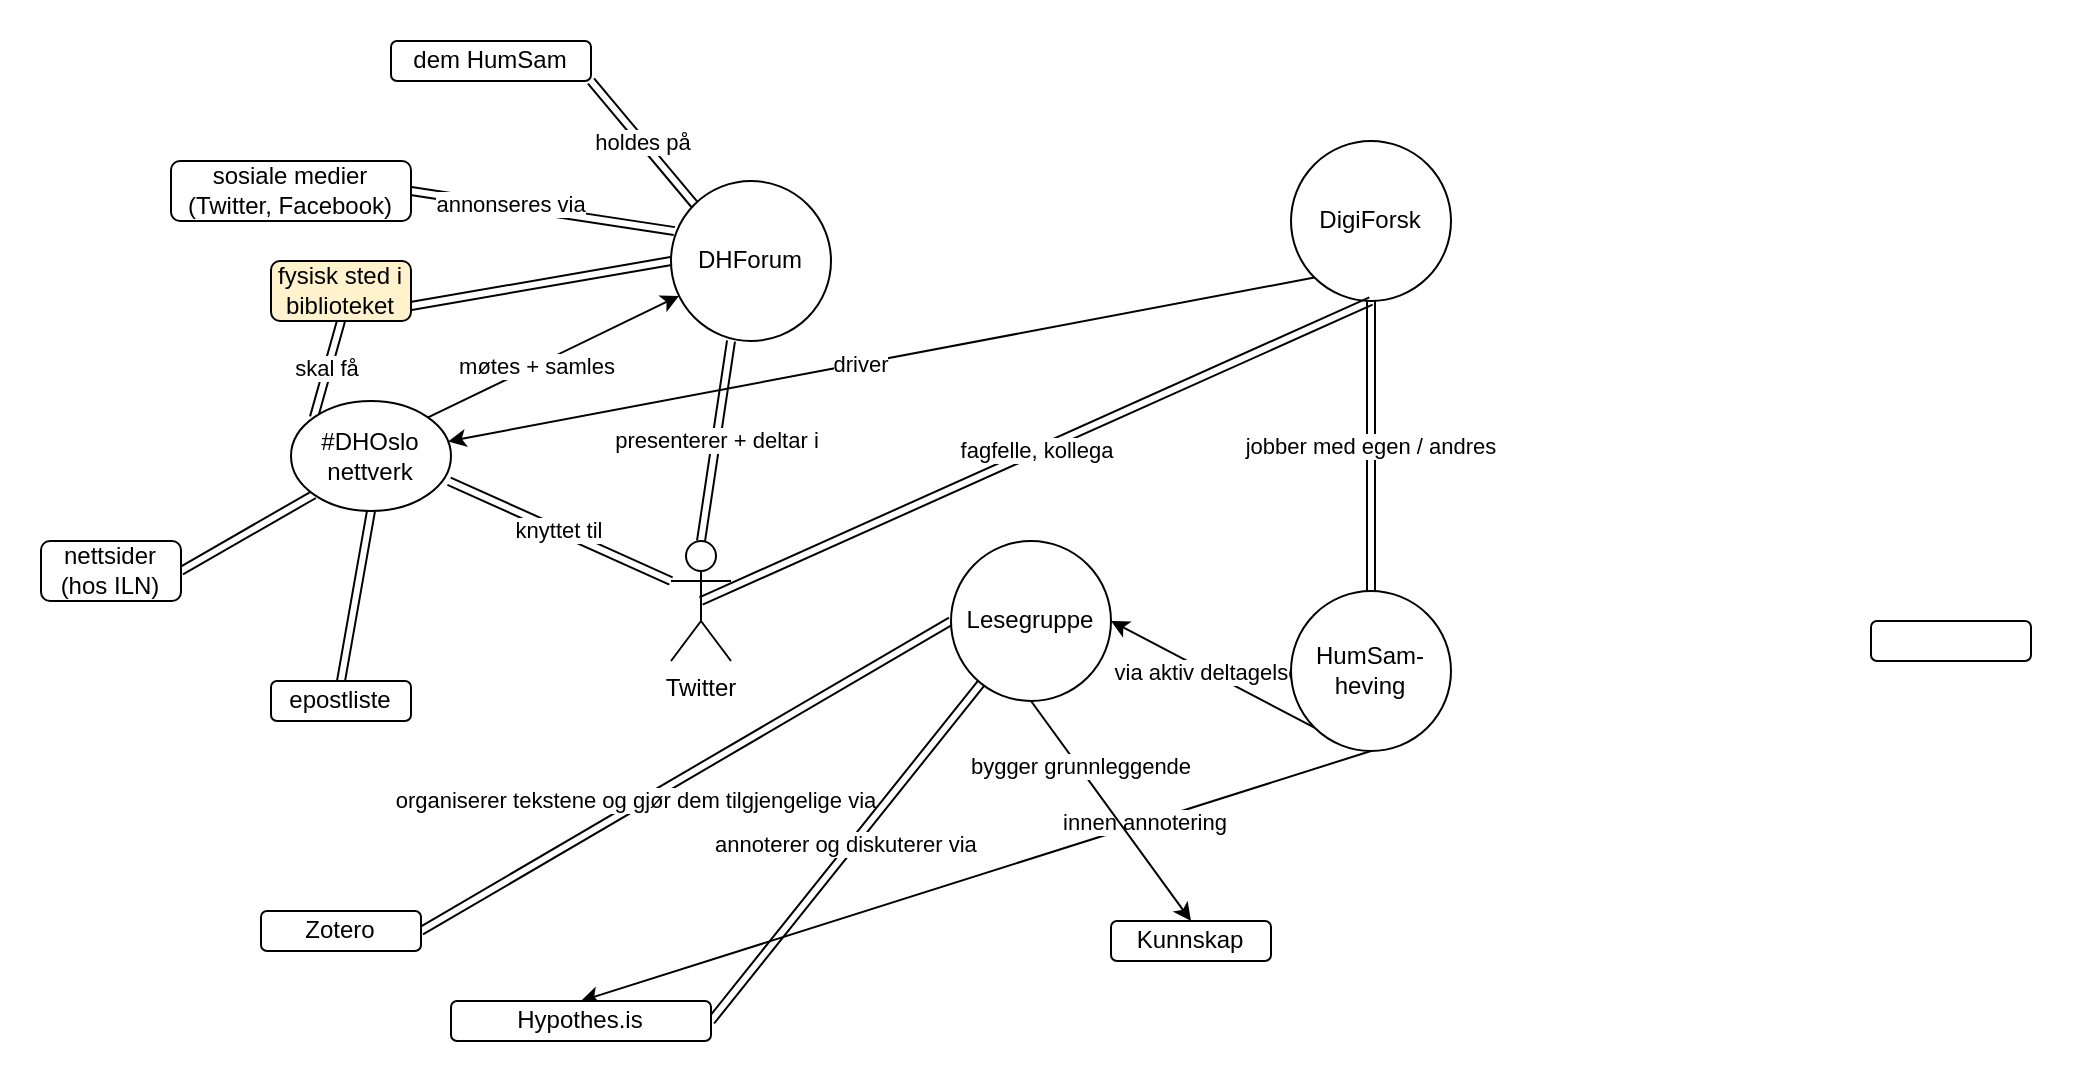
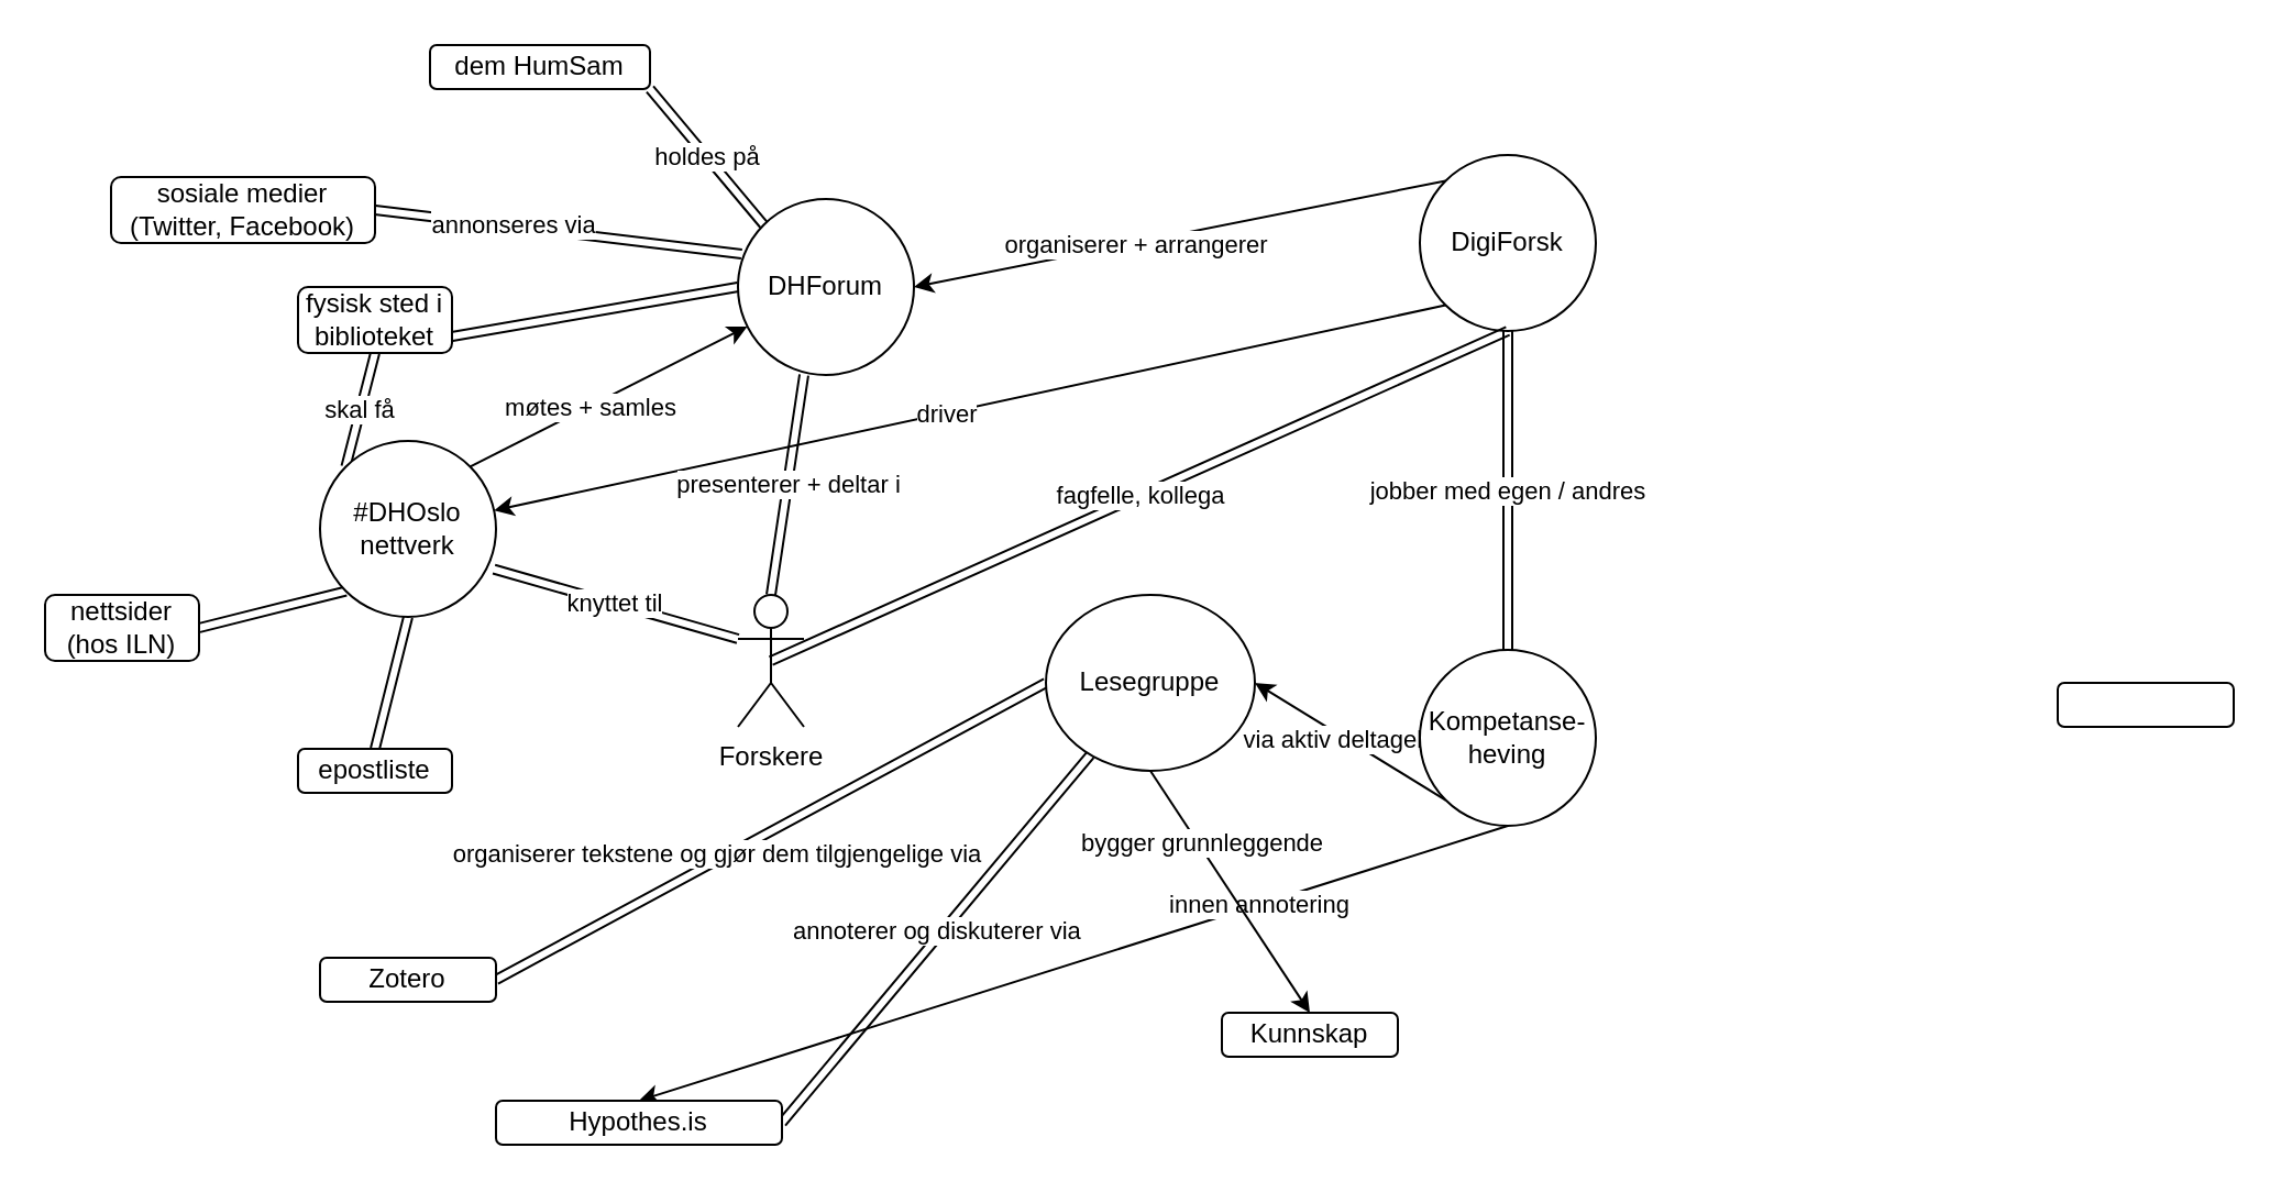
+ <mxCell id="2" style="edgeStyle=none;rounded=0;orthogonalLoop=1;jettySize=auto;html=1;exitX=0;exitY=0;exitDx=0;exitDy=0;entryX=1;entryY=0.5;entryDx=0;entryDy=0;" parent="1" source="7" target="9" edge="1"><mxGeometry relative="1" as="geometry" /></mxCell>
+ <mxCell id="3" value="organiserer + arrangerer" style="edgeLabel;html=1;align=center;verticalAlign=middle;resizable=0;points=[];" parent="2" vertex="1" connectable="0"><mxGeometry x="0.169" y="1" relative="1" as="geometry"><mxPoint as="offset" /></mxGeometry></mxCell>
- <mxCell id="22" value="sosiale medier (Twitter, Facebook)" style="rounded=1;whiteSpace=wrap;html=1;" parent="1" vertex="1"><mxGeometry x="85" y="80" width="120" height="30" as="geometry" /></mxCell>
+ <mxCell id="22" value="sosiale medier (Twitter, Facebook)" style="rounded=1;whiteSpace=wrap;html=1;" parent="1" vertex="1"><mxGeometry x="50" y="80" width="120" height="30" as="geometry" /></mxCell>
- <mxCell id="23" value="fysisk sted i biblioteket" style="rounded=1;whiteSpace=wrap;html=1;fillColor=#fff2cc;" parent="1" vertex="1"><mxGeometry x="135" y="130" width="70" height="30" as="geometry" /></mxCell>
+ <mxCell id="23" value="fysisk sted i biblioteket" style="rounded=1;whiteSpace=wrap;html=1;" parent="1" vertex="1"><mxGeometry x="135" y="130" width="70" height="30" as="geometry" /></mxCell>
- <mxCell id="15" value="#DHOslo nettverk" style="ellipse;whiteSpace=wrap;html=1;aspect=fixed;" parent="1" vertex="1"><mxGeometry x="145" y="200" width="80" height="55" as="geometry" /></mxCell>
+ <mxCell id="15" value="#DHOslo nettverk" style="ellipse;whiteSpace=wrap;html=1;aspect=fixed;" parent="1" vertex="1"><mxGeometry x="145" y="200" width="80" height="80" as="geometry" /></mxCell>
- <mxCell id="43" value="Lesegruppe" style="ellipse;whiteSpace=wrap;html=1;aspect=fixed;" vertex="1" parent="1"><mxGeometry x="475" y="270" width="80" height="80" as="geometry" /></mxCell>
+ <mxCell id="43" value="Lesegruppe" style="ellipse;whiteSpace=wrap;html=1;aspect=fixed;" vertex="1" parent="1"><mxGeometry x="475" y="270" width="95" height="80" as="geometry" /></mxCell>
- <mxCell id="32" value="HumSam-heving" style="ellipse;whiteSpace=wrap;html=1;aspect=fixed;" vertex="1" parent="1"><mxGeometry x="645" y="295" width="80" height="80" as="geometry" /></mxCell>
+ <mxCell id="32" value="Kompetanse-heving" style="ellipse;whiteSpace=wrap;html=1;aspect=fixed;" vertex="1" parent="1"><mxGeometry x="645" y="295" width="80" height="80" as="geometry" /></mxCell>
- <mxCell id="27" value="Twitter" style="shape=umlActor;verticalLabelPosition=bottom;verticalAlign=top;html=1;outlineConnect=0;" parent="1" vertex="1"><mxGeometry x="335" y="270" width="30" height="60" as="geometry" /></mxCell>
+ <mxCell id="27" value="Forskere" style="shape=umlActor;verticalLabelPosition=bottom;verticalAlign=top;html=1;outlineConnect=0;" parent="1" vertex="1"><mxGeometry x="335" y="270" width="30" height="60" as="geometry" /></mxCell>
- <mxCell id="37" value="Zotero" style="rounded=1;whiteSpace=wrap;html=1;" vertex="1" parent="1"><mxGeometry x="130" y="455" width="80" height="20" as="geometry" /></mxCell>
+ <mxCell id="37" value="Zotero" style="rounded=1;whiteSpace=wrap;html=1;" vertex="1" parent="1"><mxGeometry x="145" y="435" width="80" height="20" as="geometry" /></mxCell>
